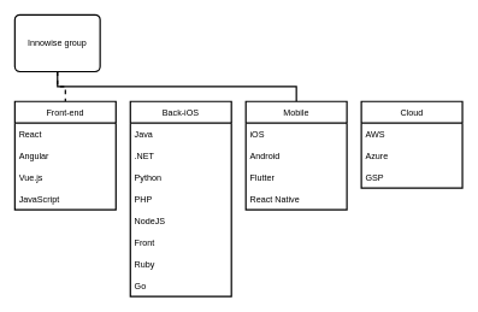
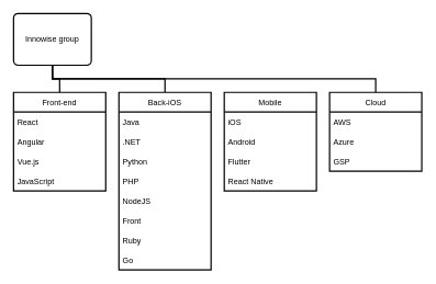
+ <mxCell id="5" style="edgeStyle=orthogonalEdgeStyle;rounded=0;orthogonalLoop=1;jettySize=auto;html=1;exitX=0.5;exitY=1;exitDx=0;exitDy=0;entryX=0.5;entryY=0;entryDx=0;entryDy=0;endArrow=none;endFill=0;strokeWidth=2;" edge="1" parent="1" source="6" target="26"><mxGeometry relative="1" as="geometry" /></mxCell>
- <mxCell id="2" style="edgeStyle=orthogonalEdgeStyle;rounded=0;orthogonalLoop=1;jettySize=auto;html=1;exitX=0.5;exitY=1;exitDx=0;exitDy=0;entryX=0.5;entryY=0;entryDx=0;entryDy=0;endArrow=none;endFill=0;strokeWidth=2;dashed=1;" edge="1" parent="1" source="6" target="7"><mxGeometry relative="1" as="geometry" /></mxCell>
+ <mxCell id="2" style="edgeStyle=orthogonalEdgeStyle;rounded=0;orthogonalLoop=1;jettySize=auto;html=1;exitX=0.5;exitY=1;exitDx=0;exitDy=0;entryX=0.5;entryY=0;entryDx=0;entryDy=0;endArrow=none;endFill=0;strokeWidth=2;" edge="1" parent="1" source="6" target="7"><mxGeometry relative="1" as="geometry" /></mxCell>
+ <mxCell id="3" style="edgeStyle=orthogonalEdgeStyle;rounded=0;orthogonalLoop=1;jettySize=auto;html=1;exitX=0.5;exitY=1;exitDx=0;exitDy=0;entryX=0.5;entryY=0;entryDx=0;entryDy=0;endArrow=none;endFill=0;strokeWidth=2;" edge="1" parent="1" source="6" target="12"><mxGeometry relative="1" as="geometry" /></mxCell>
- <mxCell id="4" style="edgeStyle=orthogonalEdgeStyle;rounded=0;orthogonalLoop=1;jettySize=auto;html=1;exitX=0.5;exitY=1;exitDx=0;exitDy=0;entryX=0.5;entryY=0;entryDx=0;entryDy=0;endArrow=none;endFill=0;strokeWidth=2;" edge="1" parent="1" source="6" target="21"><mxGeometry relative="1" as="geometry" /></mxCell>
